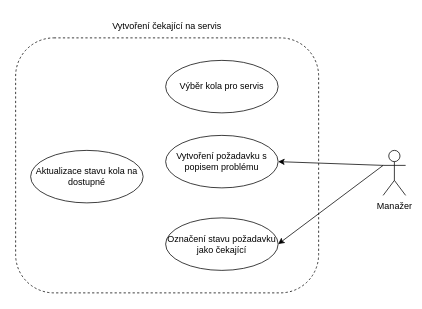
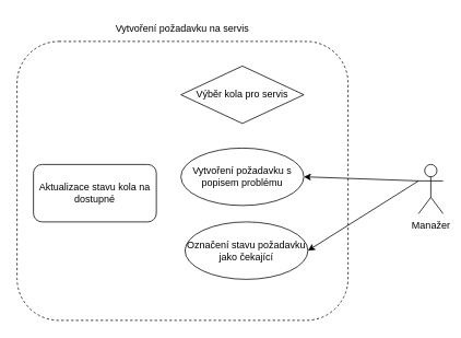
- <mxCell id="10" value="Vytvoření čekající na servis" style="text;html=1;align=center;verticalAlign=middle;whiteSpace=wrap;rounded=0;" vertex="1" parent="1"><mxGeometry x="132" y="20" width="180" height="30" as="geometry" /></mxCell>
+ <mxCell id="10" value="Vytvoření požadavku na servis" style="text;html=1;align=center;verticalAlign=middle;whiteSpace=wrap;rounded=0;" vertex="1" parent="1"><mxGeometry x="132" y="20" width="180" height="30" as="geometry" /></mxCell>
- <mxCell id="4" value="Výběr kola pro servis" style="ellipse;whiteSpace=wrap;html=1;" vertex="1" parent="1"><mxGeometry x="220" y="80" width="150" height="70" as="geometry" /></mxCell>
+ <mxCell id="4" value="Výběr kola pro servis" style="rhombus;whiteSpace=wrap;html=1;" vertex="1" parent="1"><mxGeometry x="220" y="80" width="150" height="70" as="geometry" /></mxCell>
- <mxCell id="7" value="Aktualizace stavu kola na dostupné" style="ellipse;whiteSpace=wrap;html=1;" vertex="1" parent="1"><mxGeometry x="40" y="200" width="150" height="70" as="geometry" /></mxCell>
+ <mxCell id="7" value="Aktualizace stavu kola na dostupné" style="whiteSpace=wrap;html=1;rounded=1;" vertex="1" parent="1"><mxGeometry x="40" y="200" width="150" height="70" as="geometry" /></mxCell>
- <mxCell id="6" value="Označení stavu požadavku jako čekající" style="ellipse;whiteSpace=wrap;html=1;" vertex="1" parent="1"><mxGeometry x="220" y="290" width="150" height="70" as="geometry" /></mxCell>
+ <mxCell id="6" value="Označení stavu požadavku jako čekající" style="ellipse;whiteSpace=wrap;html=1;" vertex="1" parent="1"><mxGeometry x="225" y="270" width="150" height="70" as="geometry" /></mxCell>
